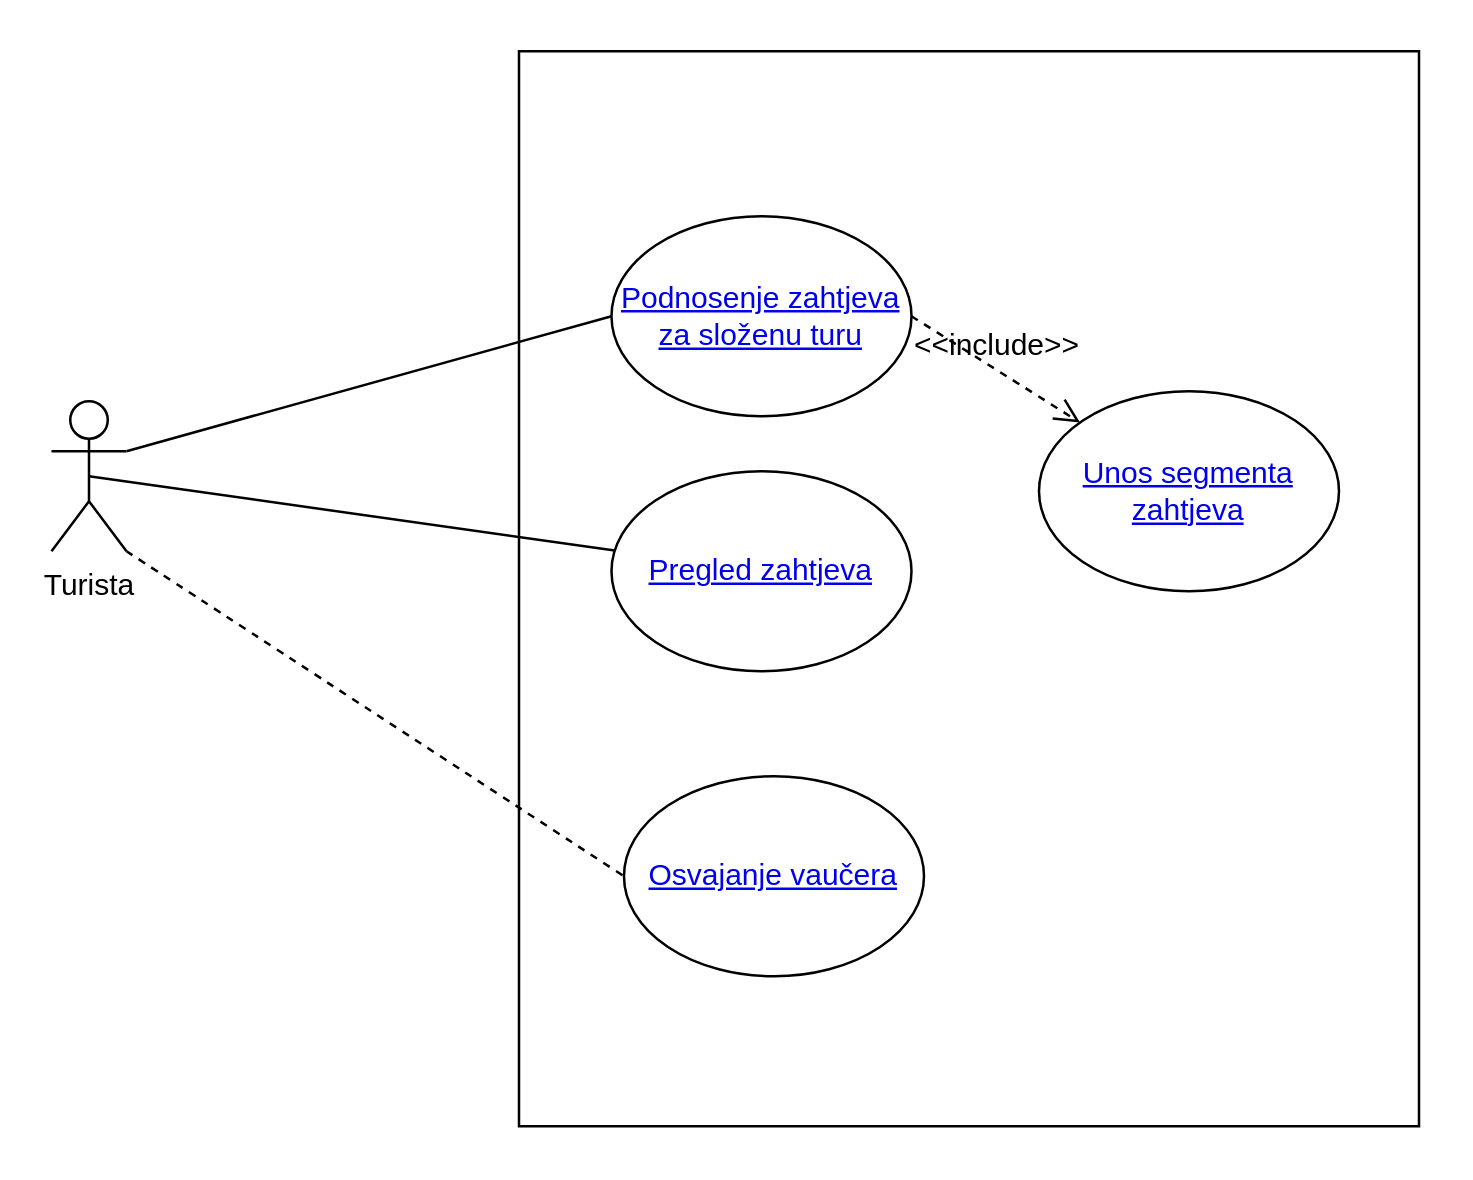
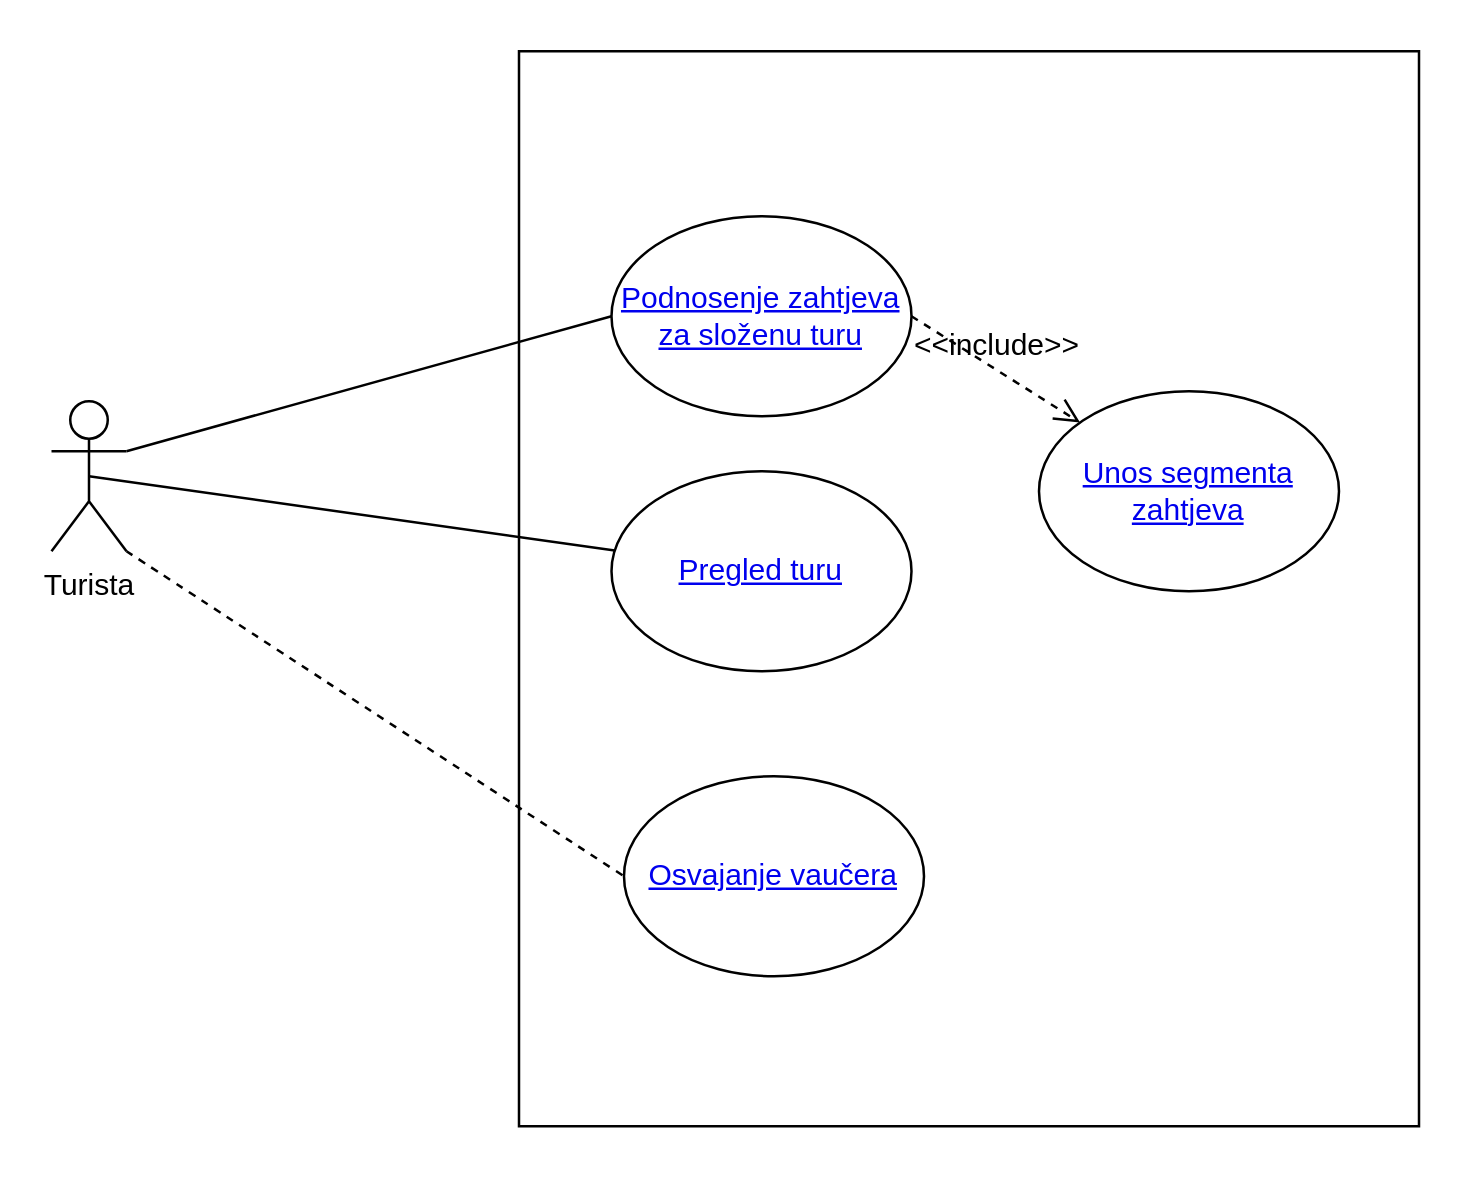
- <mxCell id="9" value="&lt;a href=&quot;data:page/id,kEWZ3IRIIIGPn_FEGyi2&quot;&gt;Pregled zahtjeva&lt;/a&gt;" style="ellipse;whiteSpace=wrap;html=1;" parent="1" vertex="1"><mxGeometry x="244" y="188" width="120" height="80" as="geometry" /></mxCell>
+ <mxCell id="9" value="&lt;a href=&quot;data:page/id,kEWZ3IRIIIGPn_FEGyi2&quot;&gt;Pregled turu&lt;/a&gt;" style="ellipse;whiteSpace=wrap;html=1;" parent="1" vertex="1"><mxGeometry x="244" y="188" width="120" height="80" as="geometry" /></mxCell>
